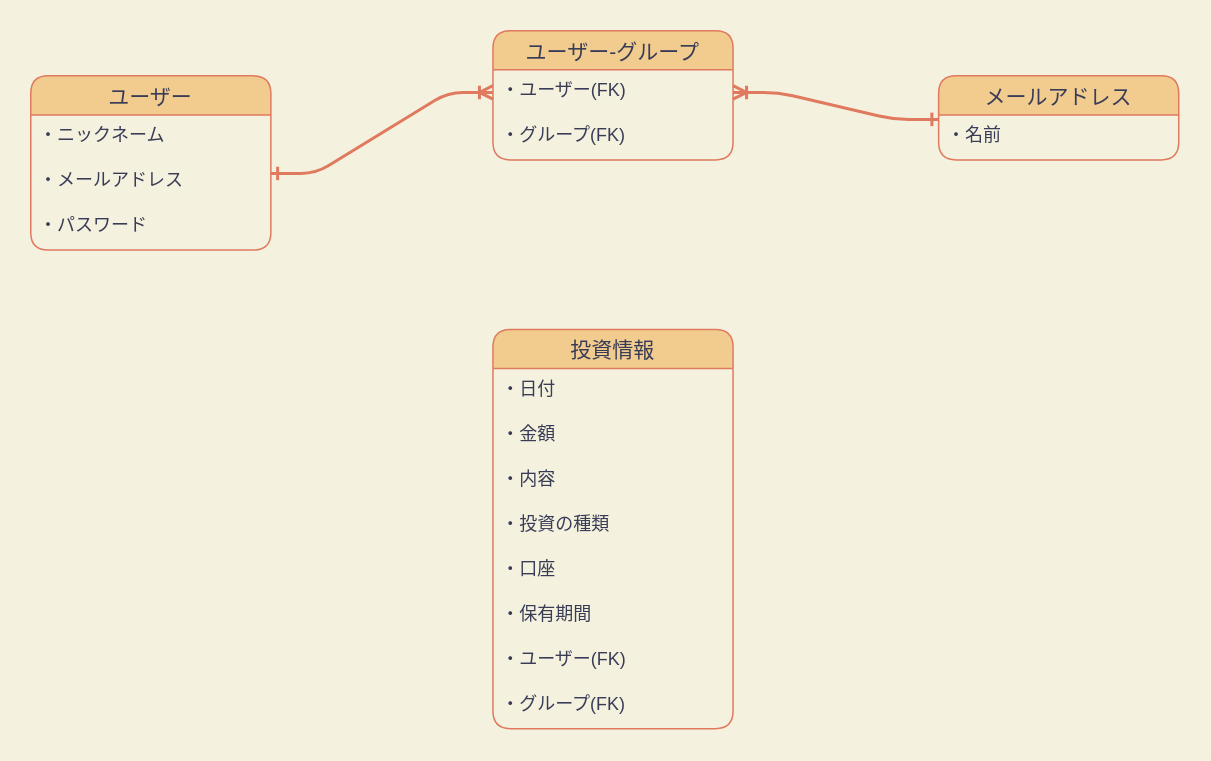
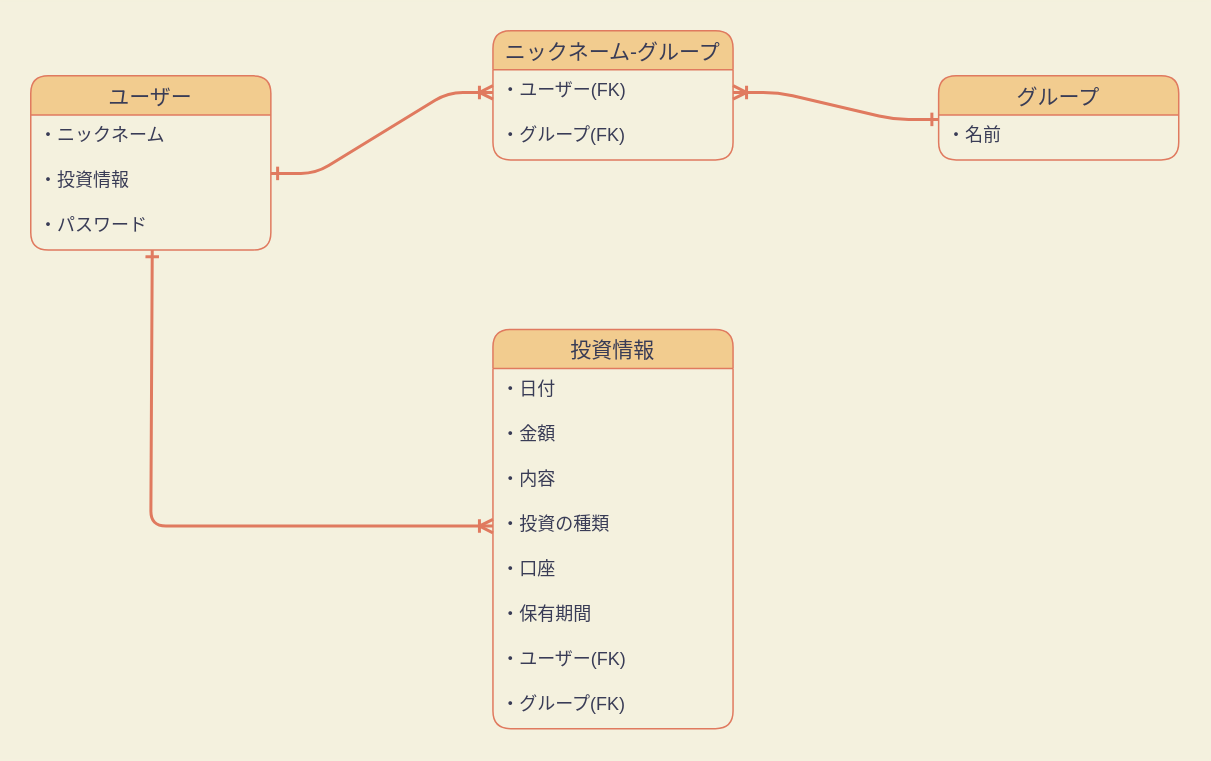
- <mxCell id="8" value="ユーザー-グループ" style="swimlane;fontStyle=0;childLayout=stackLayout;horizontal=1;startSize=26;horizontalStack=0;resizeParent=1;resizeParentMax=0;resizeLast=0;collapsible=1;marginBottom=0;align=center;fontSize=14;rounded=1;shadow=0;strokeColor=#E07A5F;fontColor=#393C56;labelBackgroundColor=none;fillColor=#F2CC8F;" parent="1" vertex="1"><mxGeometry x="328" y="20" width="160" height="86" as="geometry" /></mxCell>
+ <mxCell id="8" value="ニックネーム-グループ" style="swimlane;fontStyle=0;childLayout=stackLayout;horizontal=1;startSize=26;horizontalStack=0;resizeParent=1;resizeParentMax=0;resizeLast=0;collapsible=1;marginBottom=0;align=center;fontSize=14;rounded=1;shadow=0;strokeColor=#E07A5F;fontColor=#393C56;labelBackgroundColor=none;fillColor=#F2CC8F;" parent="1" vertex="1"><mxGeometry x="328" y="20" width="160" height="86" as="geometry" /></mxCell>
- <mxCell id="6" value="メールアドレス" style="swimlane;fontStyle=0;childLayout=stackLayout;horizontal=1;startSize=26;horizontalStack=0;resizeParent=1;resizeParentMax=0;resizeLast=0;collapsible=1;marginBottom=0;align=center;fontSize=14;rounded=1;shadow=0;strokeColor=#E07A5F;fontColor=#393C56;labelBackgroundColor=none;fillColor=#F2CC8F;" parent="1" vertex="1"><mxGeometry x="625" y="50" width="160" height="56" as="geometry"><mxRectangle x="664" y="95" width="80" height="26" as="alternateBounds" /></mxGeometry></mxCell>
+ <mxCell id="6" value="グループ" style="swimlane;fontStyle=0;childLayout=stackLayout;horizontal=1;startSize=26;horizontalStack=0;resizeParent=1;resizeParentMax=0;resizeLast=0;collapsible=1;marginBottom=0;align=center;fontSize=14;rounded=1;shadow=0;strokeColor=#E07A5F;fontColor=#393C56;labelBackgroundColor=none;fillColor=#F2CC8F;" parent="1" vertex="1"><mxGeometry x="625" y="50" width="160" height="56" as="geometry"><mxRectangle x="664" y="95" width="80" height="26" as="alternateBounds" /></mxGeometry></mxCell>
- <mxCell id="4" value="・メールアドレス" style="text;strokeColor=none;fillColor=none;spacingLeft=4;spacingRight=4;overflow=hidden;rotatable=0;points=[[0,0.5],[1,0.5]];portConstraint=eastwest;fontSize=12;fontColor=#393C56;" parent="2" vertex="1"><mxGeometry y="56" width="160" height="30" as="geometry" /></mxCell>
+ <mxCell id="4" value="・投資情報" style="text;strokeColor=none;fillColor=none;spacingLeft=4;spacingRight=4;overflow=hidden;rotatable=0;points=[[0,0.5],[1,0.5]];portConstraint=eastwest;fontSize=12;fontColor=#393C56;" parent="2" vertex="1"><mxGeometry y="56" width="160" height="30" as="geometry" /></mxCell>
+ <mxCell id="22" value="" style="edgeStyle=orthogonalEdgeStyle;fontSize=12;html=1;endArrow=ERoneToMany;strokeColor=#E07A5F;strokeWidth=2;fillColor=#F2CC8F;entryX=0;entryY=0.5;entryDx=0;entryDy=0;exitX=0.506;exitY=1;exitDx=0;exitDy=0;exitPerimeter=0;startArrow=ERone;startFill=0;" parent="1" source="5" target="15" edge="1"><mxGeometry width="100" height="100" relative="1" as="geometry"><mxPoint x="100" y="170" as="sourcePoint" /><mxPoint x="209" y="234" as="targetPoint" /><Array as="points"><mxPoint x="100" y="350" /></Array></mxGeometry></mxCell>
